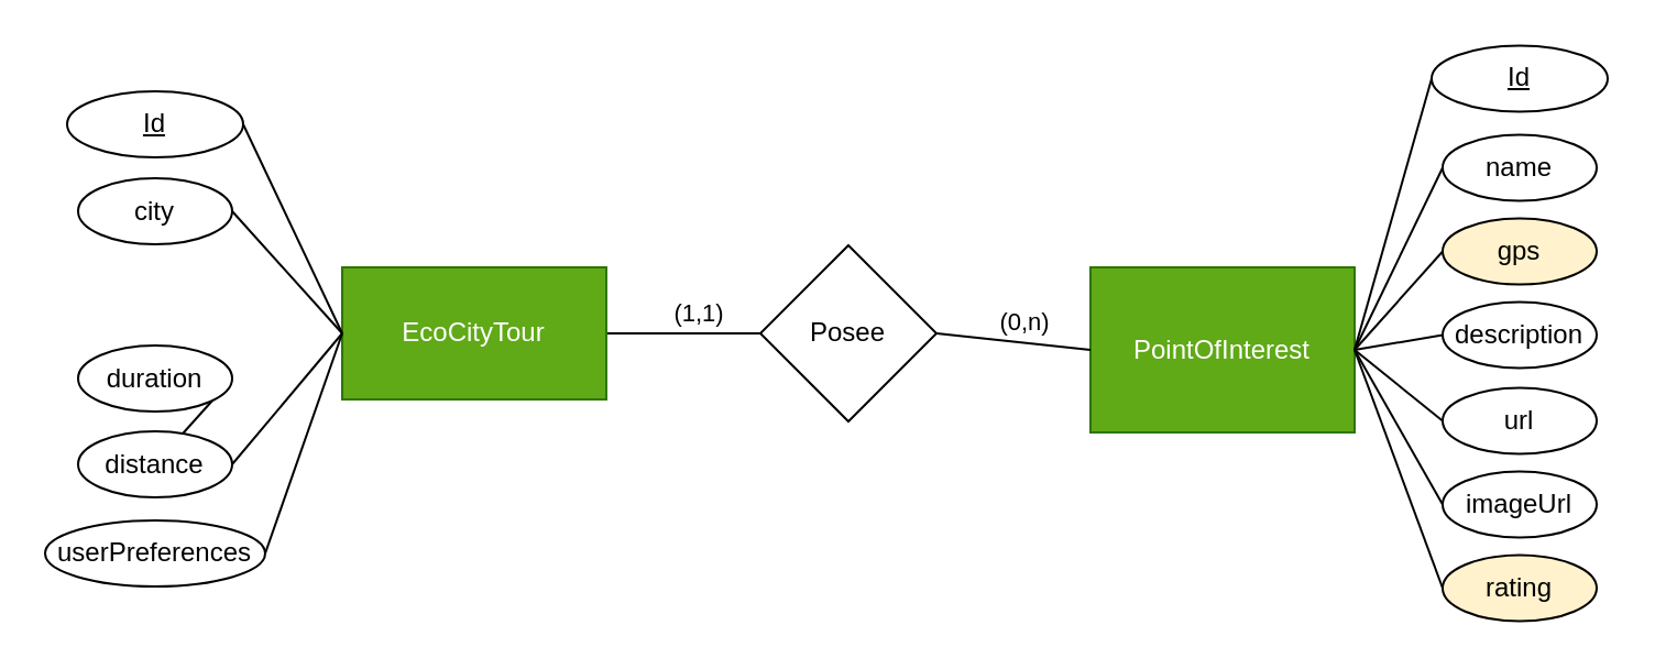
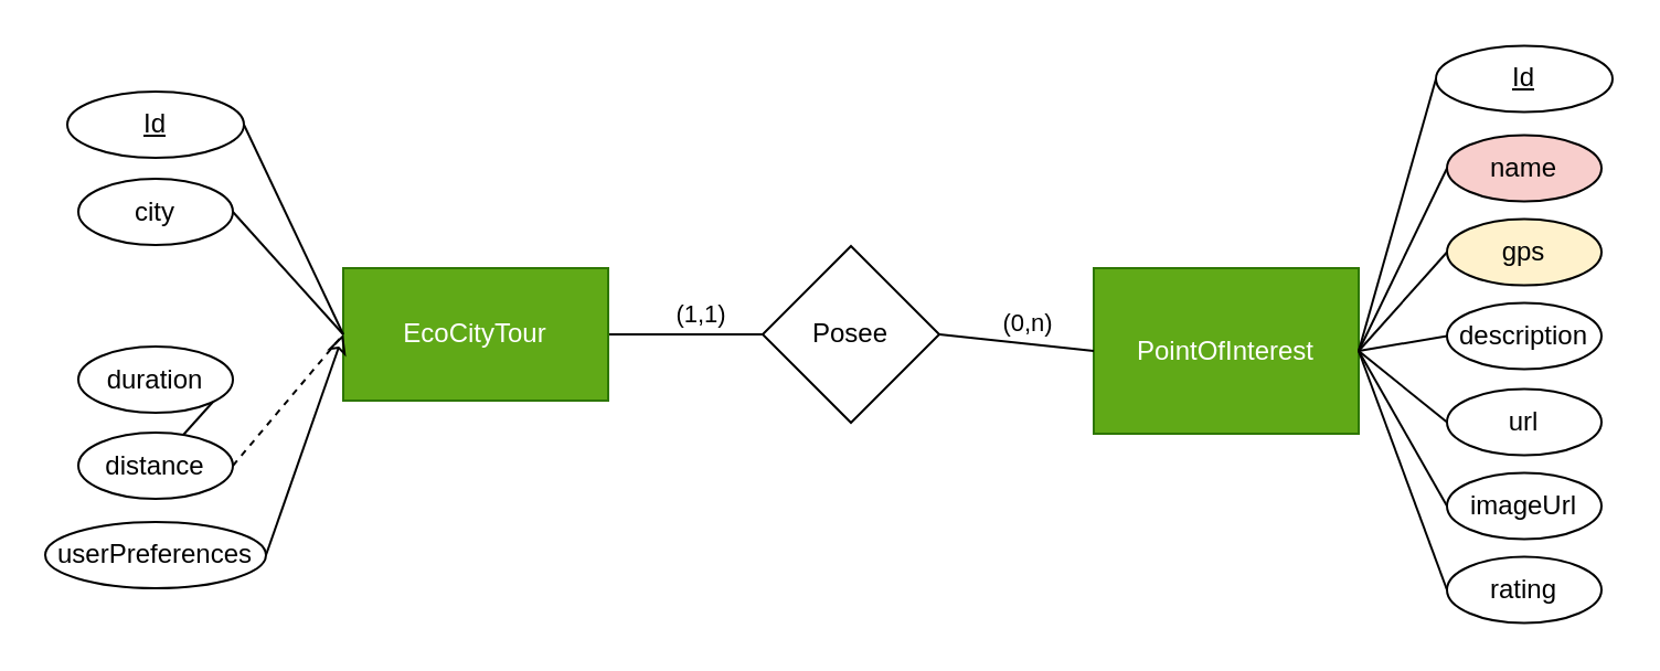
- <mxCell id="10" value="name" style="ellipse;whiteSpace=wrap;html=1;" parent="1" vertex="1"><mxGeometry x="655" y="60.75" width="70" height="30" as="geometry" /></mxCell>
+ <mxCell id="10" value="name" style="ellipse;whiteSpace=wrap;html=1;fillColor=#f8cecc;" parent="1" vertex="1"><mxGeometry x="655" y="60.75" width="70" height="30" as="geometry" /></mxCell>
- <mxCell id="27" style="edgeStyle=none;html=1;exitX=1;exitY=0.5;exitDx=0;exitDy=0;entryX=0;entryY=0.5;entryDx=0;entryDy=0;endArrow=none;endFill=0;" parent="1" source="28" target="4" edge="1"><mxGeometry relative="1" as="geometry" /></mxCell>
+ <mxCell id="27" style="edgeStyle=none;html=1;exitX=1;exitY=0.5;exitDx=0;exitDy=0;entryX=0;entryY=0.5;entryDx=0;entryDy=0;endArrow=classic;endFill=0;" parent="1" source="28" target="4" edge="1"><mxGeometry relative="1" as="geometry" /></mxCell>
- <mxCell id="25" style="edgeStyle=none;html=1;exitX=1;exitY=0.5;exitDx=0;exitDy=0;endArrow=none;endFill=0;entryX=0;entryY=0.5;entryDx=0;entryDy=0;" parent="1" source="26" edge="1" target="4"><mxGeometry relative="1" as="geometry"><mxPoint x="155" y="191" as="targetPoint" /></mxGeometry></mxCell>
+ <mxCell id="25" style="edgeStyle=none;html=1;exitX=1;exitY=0.5;exitDx=0;exitDy=0;endArrow=none;endFill=0;entryX=0;entryY=0.5;entryDx=0;entryDy=0;dashed=1;" parent="1" source="26" edge="1" target="4"><mxGeometry relative="1" as="geometry"><mxPoint x="155" y="191" as="targetPoint" /></mxGeometry></mxCell>
- <mxCell id="18" value="rating" style="ellipse;whiteSpace=wrap;html=1;fillColor=#fff2cc;" parent="1" vertex="1"><mxGeometry x="655" y="251.75" width="70" height="30" as="geometry" /></mxCell>
+ <mxCell id="18" value="rating" style="ellipse;whiteSpace=wrap;html=1;" parent="1" vertex="1"><mxGeometry x="655" y="251.75" width="70" height="30" as="geometry" /></mxCell>
